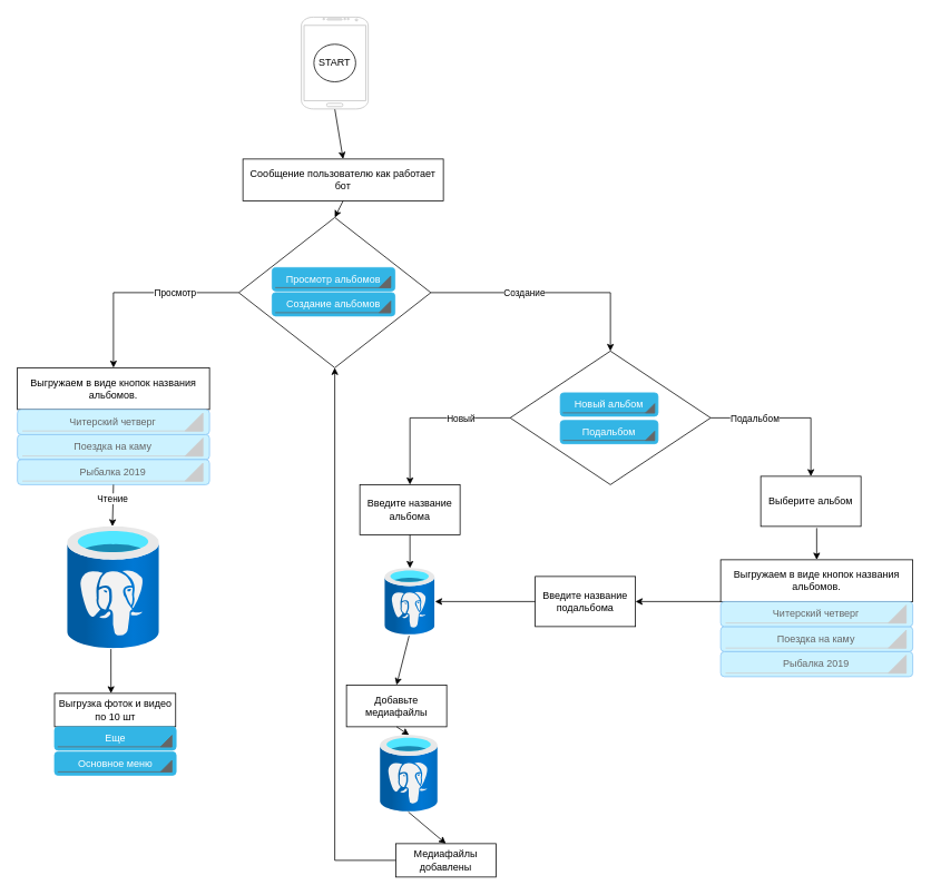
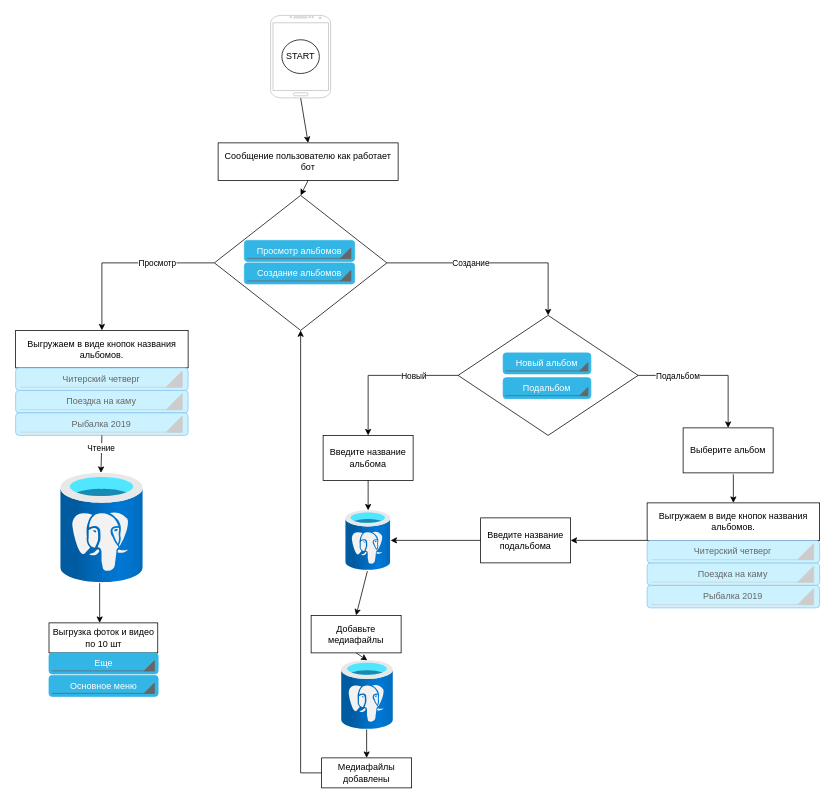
- <mxCell id="54" value="Медиафайлы добавлены" style="rounded=0;whiteSpace=wrap;html=1;" vertex="1" parent="1"><mxGeometry x="473" y="1010" width="120" height="40" as="geometry" /></mxCell>
+ <mxCell id="54" value="Медиафайлы добавлены" style="rounded=0;whiteSpace=wrap;html=1;" vertex="1" parent="1"><mxGeometry x="428" y="1010" width="120" height="40" as="geometry" /></mxCell>
